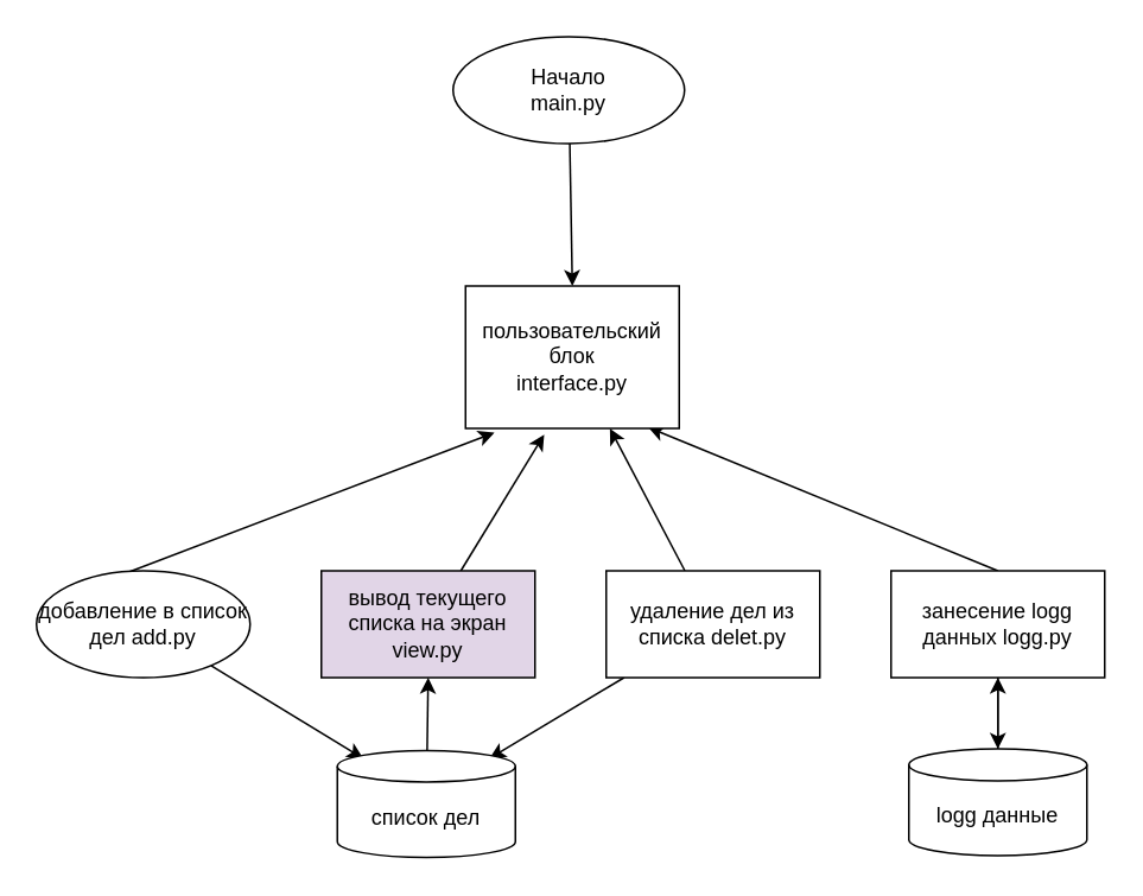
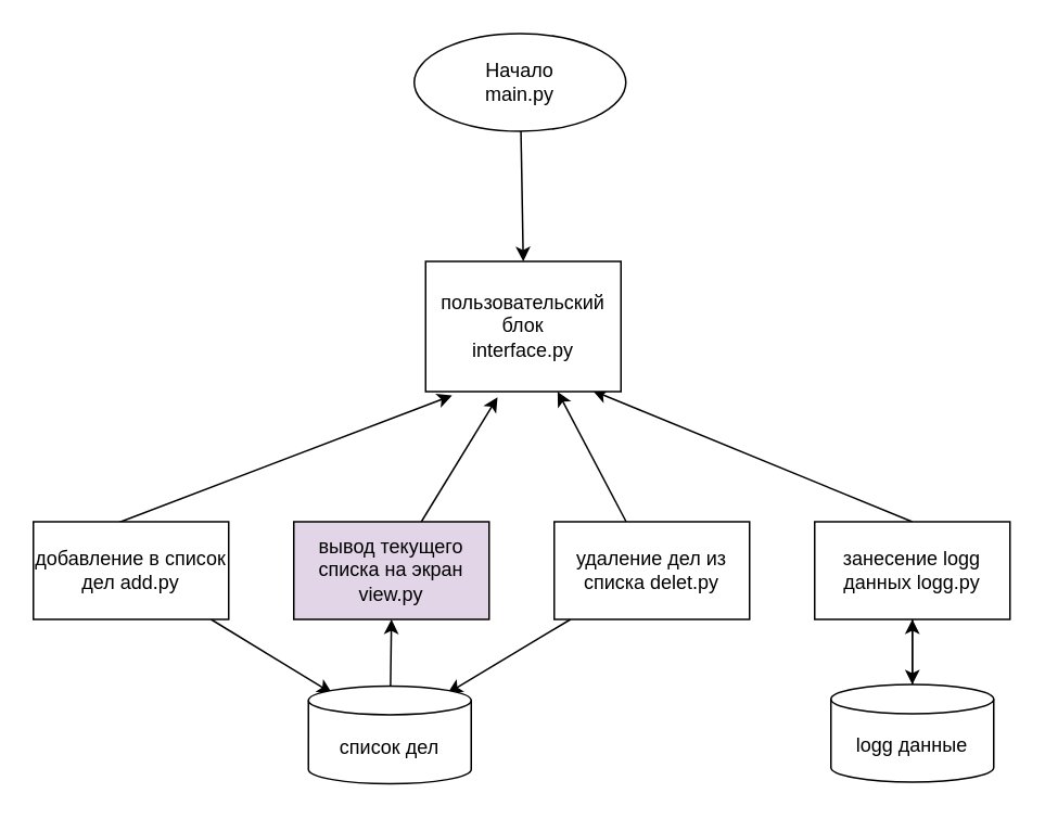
- <mxCell id="8" value="добавление в список дел add.py" style="ellipse;whiteSpace=wrap;html=1;" vertex="1" parent="1"><mxGeometry x="20" y="320" width="120" height="60" as="geometry" /></mxCell>
+ <mxCell id="8" value="добавление в список дел add.py" style="rounded=0;whiteSpace=wrap;html=1;" vertex="1" parent="1"><mxGeometry x="20" y="320" width="120" height="60" as="geometry" /></mxCell>
